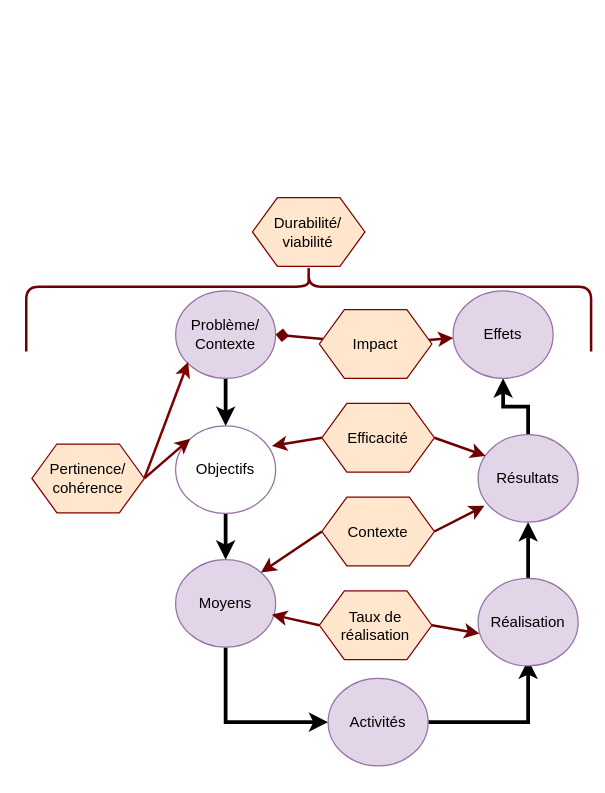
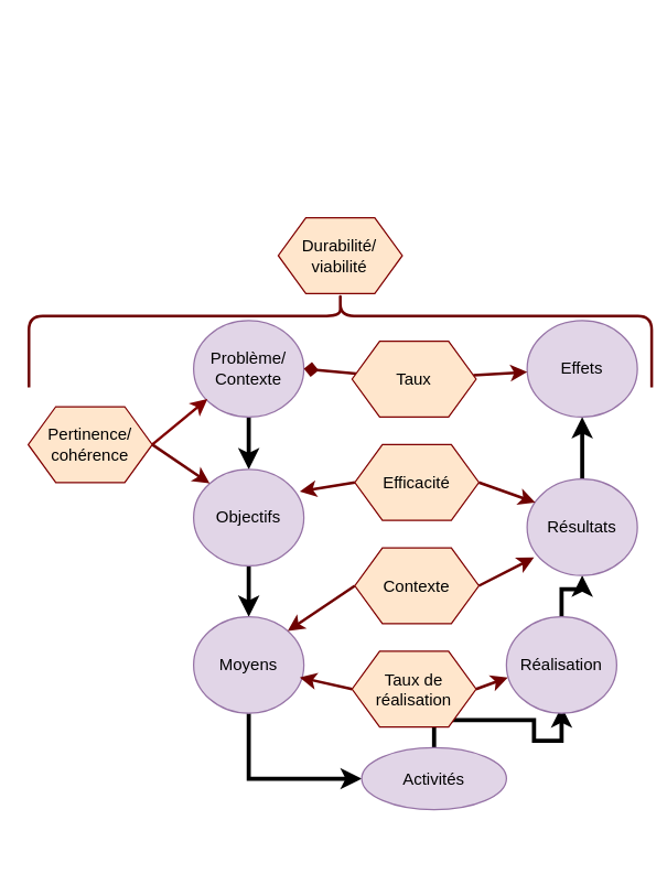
- <mxCell id="14" value="Effets" style="ellipse;whiteSpace=wrap;html=1;fillColor=#e1d5e7;strokeColor=#9673a6;" vertex="1" parent="1"><mxGeometry x="362" y="232" width="80" height="70" as="geometry" /></mxCell>
+ <mxCell id="14" value="Effets" style="ellipse;whiteSpace=wrap;html=1;fillColor=#e1d5e7;strokeColor=#9673a6;" vertex="1" parent="1"><mxGeometry x="382" y="232" width="80" height="70" as="geometry" /></mxCell>
- <mxCell id="17" value="Impact" style="shape=hexagon;perimeter=hexagonPerimeter2;whiteSpace=wrap;html=1;fixedSize=1;fillColor=#ffe6cc;strokeColor=#800000;" vertex="1" parent="1"><mxGeometry x="255" y="247" width="90" height="55" as="geometry" /></mxCell>
+ <mxCell id="17" value="Taux" style="shape=hexagon;perimeter=hexagonPerimeter2;whiteSpace=wrap;html=1;fixedSize=1;fillColor=#ffe6cc;strokeColor=#800000;" vertex="1" parent="1"><mxGeometry x="255" y="247" width="90" height="55" as="geometry" /></mxCell>
- <mxCell id="5" value="&lt;div&gt;Objectifs&lt;br&gt;&lt;/div&gt;" style="ellipse;whiteSpace=wrap;html=1;fillColor=#ffffff;strokeColor=#9673a6;" vertex="1" parent="1"><mxGeometry x="140" y="340" width="80" height="70" as="geometry" /></mxCell>
+ <mxCell id="5" value="&lt;div&gt;Objectifs&lt;br&gt;&lt;/div&gt;" style="ellipse;whiteSpace=wrap;html=1;fillColor=#e1d5e7;strokeColor=#9673a6;" vertex="1" parent="1"><mxGeometry x="140" y="340" width="80" height="70" as="geometry" /></mxCell>
- <mxCell id="28" value="&lt;div&gt;Pertinence/&lt;/div&gt;&lt;div&gt;cohérence&lt;br&gt;&lt;/div&gt;" style="shape=hexagon;perimeter=hexagonPerimeter2;whiteSpace=wrap;html=1;fixedSize=1;fillColor=#ffe6cc;strokeColor=#800000;" vertex="1" parent="1"><mxGeometry x="25" y="354.5" width="90" height="55" as="geometry" /></mxCell>
+ <mxCell id="28" value="&lt;div&gt;Pertinence/&lt;/div&gt;&lt;div&gt;cohérence&lt;br&gt;&lt;/div&gt;" style="shape=hexagon;perimeter=hexagonPerimeter2;whiteSpace=wrap;html=1;fixedSize=1;fillColor=#ffe6cc;strokeColor=#800000;" vertex="1" parent="1"><mxGeometry x="20" y="294.5" width="90" height="55" as="geometry" /></mxCell>
- <mxCell id="11" value="Réalisation" style="ellipse;whiteSpace=wrap;html=1;fillColor=#e1d5e7;strokeColor=#9673a6;" vertex="1" parent="1"><mxGeometry x="382" y="462" width="80" height="70" as="geometry" /></mxCell>
+ <mxCell id="11" value="Réalisation" style="ellipse;whiteSpace=wrap;html=1;fillColor=#e1d5e7;strokeColor=#9673a6;" vertex="1" parent="1"><mxGeometry x="367" y="447" width="80" height="70" as="geometry" /></mxCell>
- <mxCell id="9" value="Activités" style="ellipse;whiteSpace=wrap;html=1;fillColor=#e1d5e7;strokeColor=#9673a6;" vertex="1" parent="1"><mxGeometry x="262" y="542" width="80" height="70" as="geometry" /></mxCell>
+ <mxCell id="9" value="Activités" style="ellipse;whiteSpace=wrap;html=1;fillColor=#e1d5e7;strokeColor=#9673a6;" vertex="1" parent="1"><mxGeometry x="262" y="542" width="105" height="45" as="geometry" /></mxCell>
